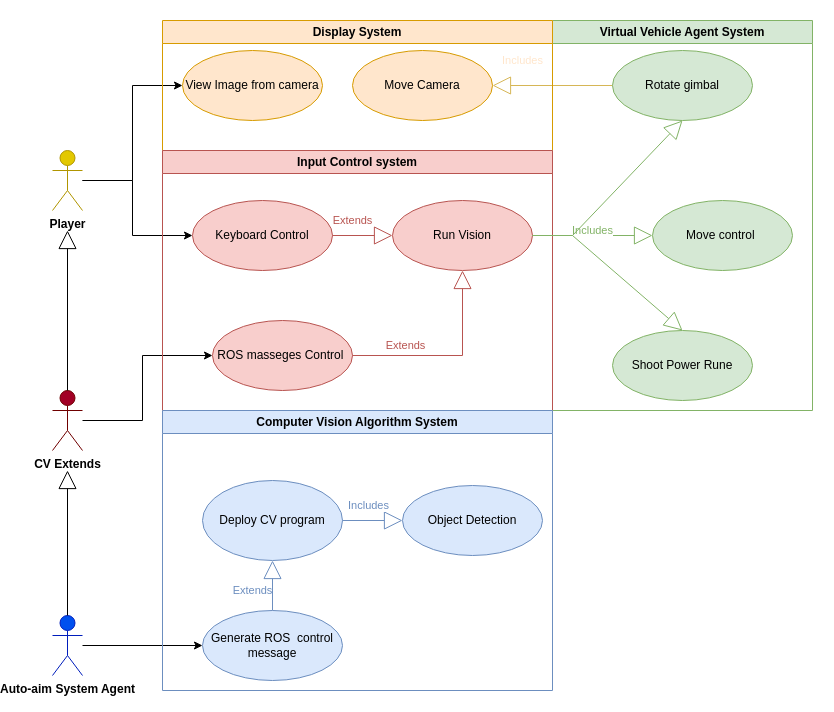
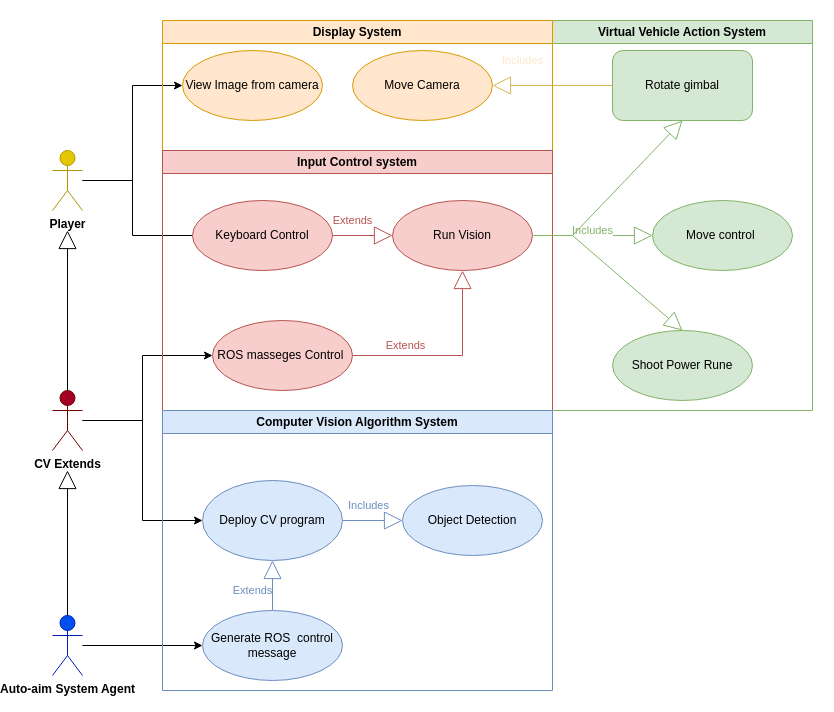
- <mxCell id="13" value="Virtual Vehicle Agent System" style="swimlane;whiteSpace=wrap;html=1;fillColor=#d5e8d4;strokeColor=#82b366;" vertex="1" parent="1"><mxGeometry x="520" y="20" width="260" height="390" as="geometry" /></mxCell>
+ <mxCell id="13" value="Virtual Vehicle Action System" style="swimlane;whiteSpace=wrap;html=1;fillColor=#d5e8d4;strokeColor=#82b366;" vertex="1" parent="1"><mxGeometry x="520" y="20" width="260" height="390" as="geometry" /></mxCell>
- <mxCell id="14" value="Rotate gimbal" style="ellipse;whiteSpace=wrap;html=1;fillColor=#d5e8d4;strokeColor=#82b366;" vertex="1" parent="13"><mxGeometry x="60" y="30" width="140" height="70" as="geometry" /></mxCell>
+ <mxCell id="14" value="Rotate gimbal" style="whiteSpace=wrap;html=1;fillColor=#d5e8d4;strokeColor=#82b366;rounded=1;" vertex="1" parent="13"><mxGeometry x="60" y="30" width="140" height="70" as="geometry" /></mxCell>
- <mxCell id="3" style="edgeStyle=orthogonalEdgeStyle;rounded=0;orthogonalLoop=1;jettySize=auto;html=1;entryX=0;entryY=0.5;entryDx=0;entryDy=0;" edge="1" parent="1" source="4" target="21"><mxGeometry relative="1" as="geometry"><Array as="points"><mxPoint x="100" y="180" /><mxPoint x="100" y="235" /></Array></mxGeometry></mxCell>
+ <mxCell id="3" style="edgeStyle=orthogonalEdgeStyle;rounded=0;orthogonalLoop=1;jettySize=auto;html=1;entryX=0;entryY=0.5;entryDx=0;entryDy=0;endArrow=none;" edge="1" parent="1" source="4" target="21"><mxGeometry relative="1" as="geometry"><Array as="points"><mxPoint x="100" y="180" /><mxPoint x="100" y="235" /></Array></mxGeometry></mxCell>
+ <mxCell id="7" style="edgeStyle=orthogonalEdgeStyle;rounded=0;orthogonalLoop=1;jettySize=auto;html=1;entryX=0;entryY=0.5;entryDx=0;entryDy=0;" edge="1" parent="1" source="8" target="9"><mxGeometry relative="1" as="geometry" /></mxCell>
